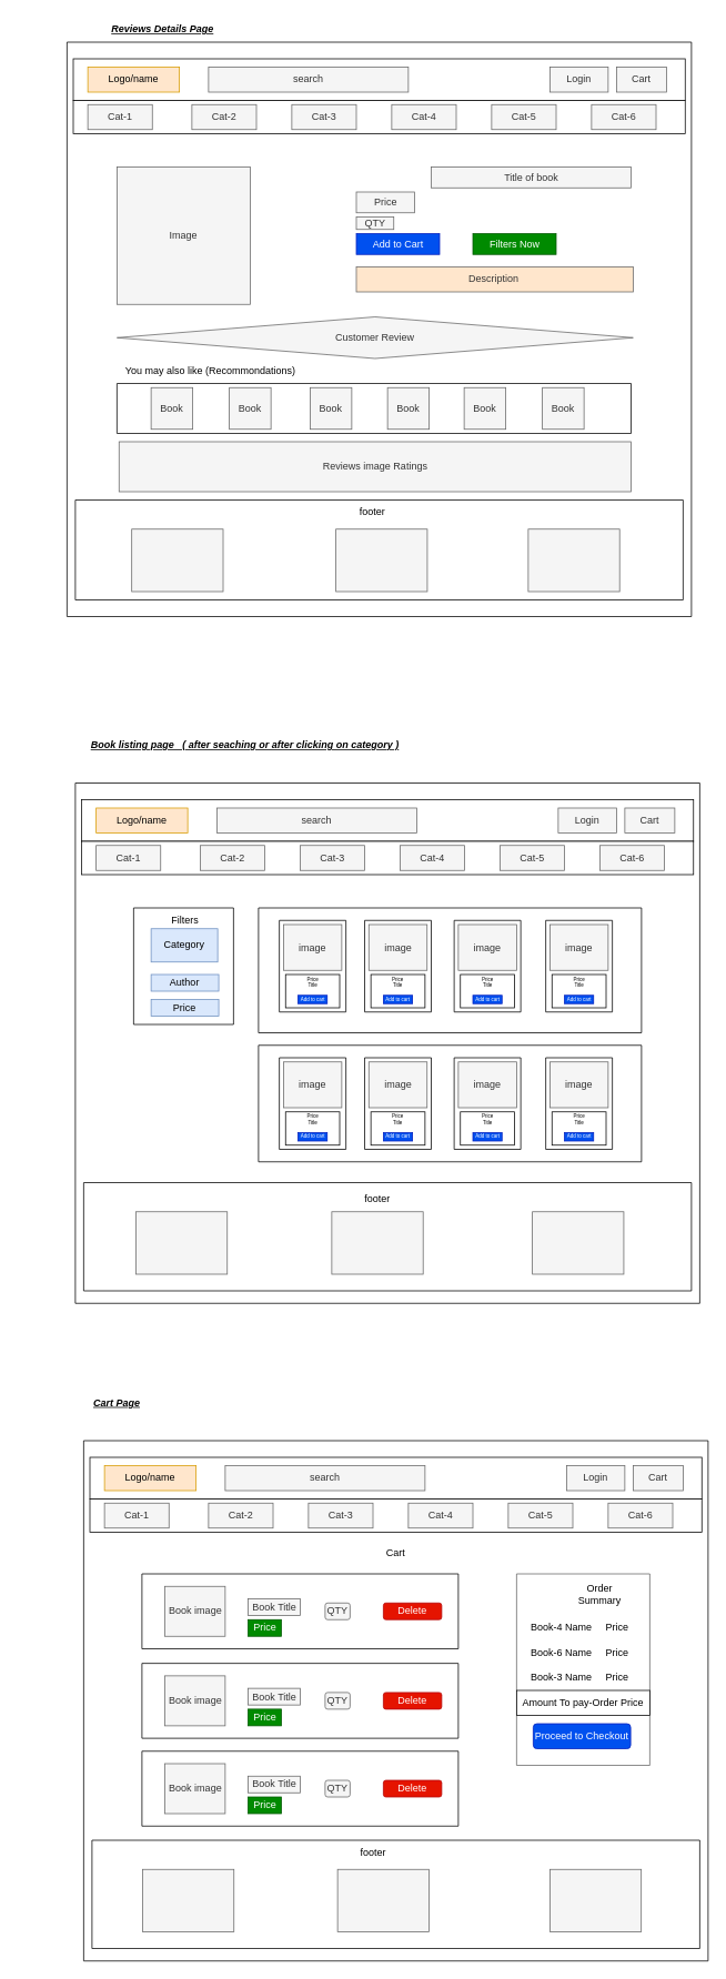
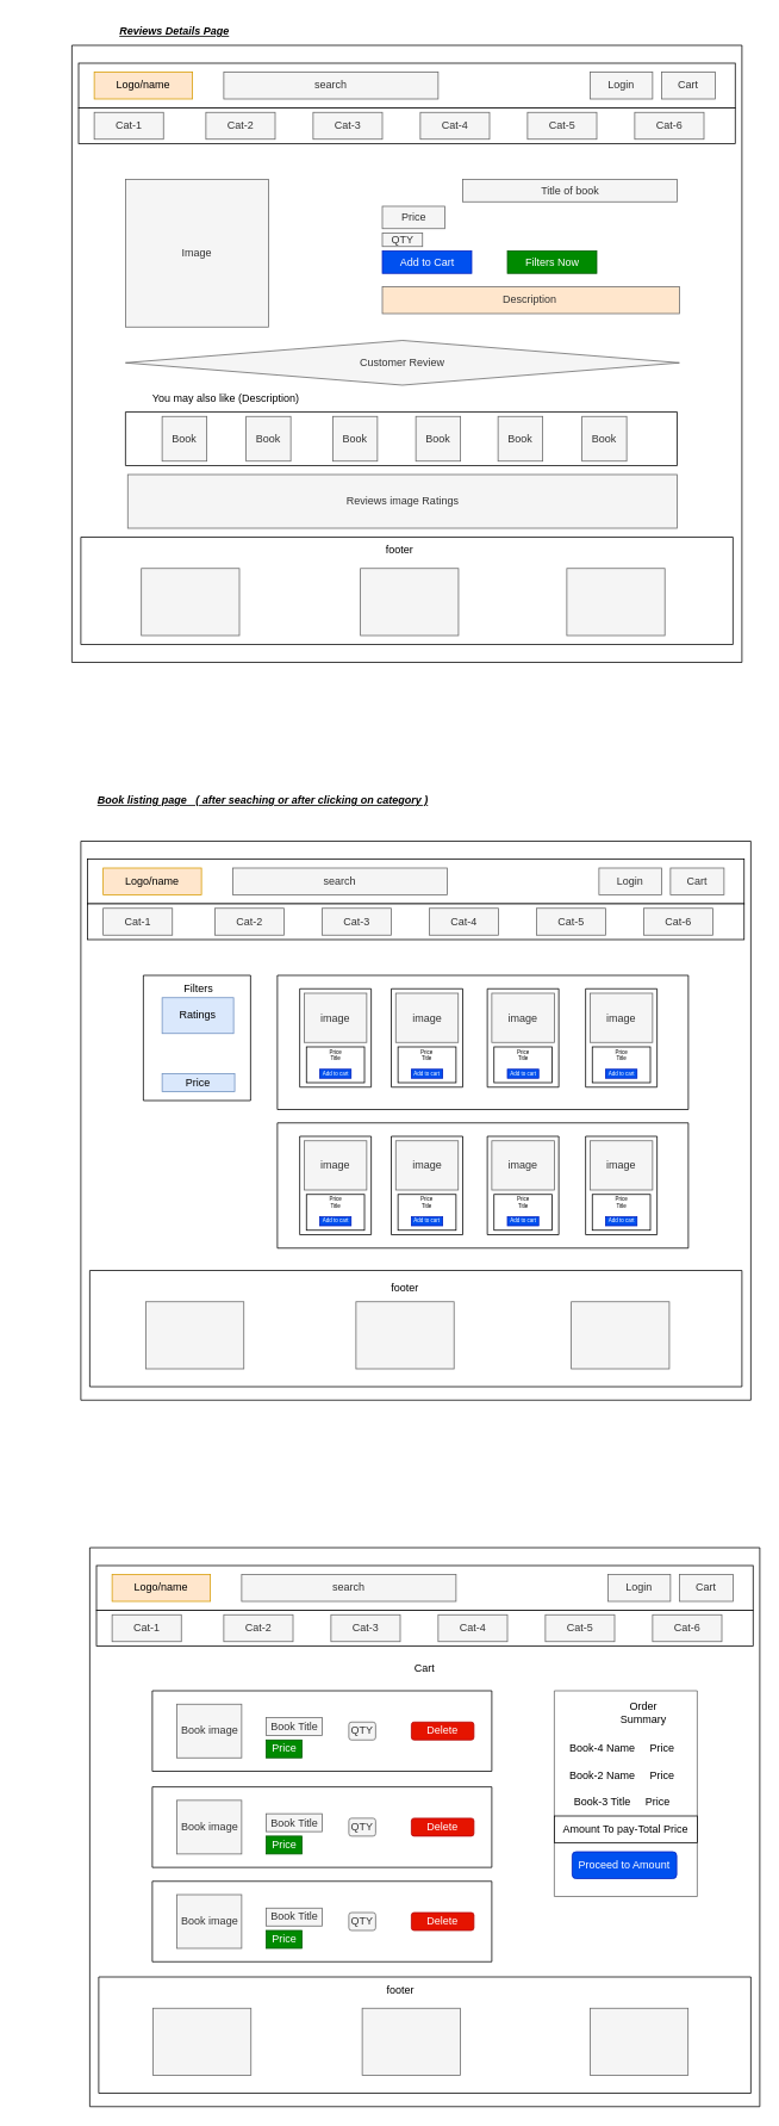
- <mxCell id="33" value="You may also like (Recommondations)" style="text;html=1;align=center;verticalAlign=middle;whiteSpace=wrap;rounded=0;" parent="4" vertex="1"><mxGeometry x="45" y="380" width="255" height="30" as="geometry" /></mxCell>
+ <mxCell id="33" value="You may also like (Description)" style="text;html=1;align=center;verticalAlign=middle;whiteSpace=wrap;rounded=0;" parent="4" vertex="1"><mxGeometry x="45" y="380" width="255" height="30" as="geometry" /></mxCell>
- <mxCell id="98" value="Category" style="rounded=0;whiteSpace=wrap;html=1;fillColor=#dae8fc;strokeColor=#6c8ebf;" vertex="1" parent="97"><mxGeometry x="21" y="25" width="80" height="40" as="geometry" /></mxCell>
+ <mxCell id="98" value="Ratings" style="rounded=0;whiteSpace=wrap;html=1;fillColor=#dae8fc;strokeColor=#6c8ebf;" vertex="1" parent="97"><mxGeometry x="21" y="25" width="80" height="40" as="geometry" /></mxCell>
- <mxCell id="99" value="Author" style="rounded=0;whiteSpace=wrap;html=1;fillColor=#dae8fc;strokeColor=#6c8ebf;" vertex="1" parent="97"><mxGeometry x="21" y="80" width="81.25" height="20" as="geometry" /></mxCell>
- <mxCell id="83" value="Cart Page" style="text;html=1;strokeColor=none;fillColor=none;align=center;verticalAlign=middle;whiteSpace=wrap;rounded=0;fontStyle=7" parent="1" vertex="1"><mxGeometry x="110" y="1670" width="60" height="30" as="geometry" /></mxCell>
- <mxCell id="61" value="Book-6 Name&amp;nbsp; &amp;nbsp; &amp;nbsp;Price" style="text;html=1;strokeColor=none;fillColor=none;align=center;verticalAlign=middle;whiteSpace=wrap;rounded=0;" parent="58" vertex="1"><mxGeometry x="6" y="80" width="140" height="30" as="geometry" /></mxCell>
+ <mxCell id="61" value="Book-2 Name&amp;nbsp; &amp;nbsp; &amp;nbsp;Price" style="text;html=1;strokeColor=none;fillColor=none;align=center;verticalAlign=middle;whiteSpace=wrap;rounded=0;" parent="58" vertex="1"><mxGeometry x="6" y="80" width="140" height="30" as="geometry" /></mxCell>
- <mxCell id="62" value="Book-3 Name&amp;nbsp; &amp;nbsp; &amp;nbsp;Price" style="text;html=1;strokeColor=none;fillColor=none;align=center;verticalAlign=middle;whiteSpace=wrap;rounded=0;" parent="58" vertex="1"><mxGeometry x="6" y="110" width="140" height="30" as="geometry" /></mxCell>
+ <mxCell id="62" value="Book-3 Title&amp;nbsp; &amp;nbsp; &amp;nbsp;Price" style="text;html=1;strokeColor=none;fillColor=none;align=center;verticalAlign=middle;whiteSpace=wrap;rounded=0;" parent="58" vertex="1"><mxGeometry x="6" y="110" width="140" height="30" as="geometry" /></mxCell>
- <mxCell id="63" value="Amount To pay-Order Price" style="rounded=0;whiteSpace=wrap;html=1;" parent="58" vertex="1"><mxGeometry y="140" width="160" height="30" as="geometry" /></mxCell>
+ <mxCell id="63" value="Amount To pay-Total Price" style="rounded=0;whiteSpace=wrap;html=1;" parent="58" vertex="1"><mxGeometry y="140" width="160" height="30" as="geometry" /></mxCell>
- <mxCell id="64" value="Proceed to Checkout" style="rounded=1;whiteSpace=wrap;html=1;fillColor=#0050ef;fontColor=#ffffff;strokeColor=#001DBC;" parent="58" vertex="1"><mxGeometry x="20" y="180" width="117" height="30" as="geometry" /></mxCell>
+ <mxCell id="64" value="Proceed to Amount" style="rounded=1;whiteSpace=wrap;html=1;fillColor=#0050ef;fontColor=#ffffff;strokeColor=#001DBC;" parent="58" vertex="1"><mxGeometry x="20" y="180" width="117" height="30" as="geometry" /></mxCell>
